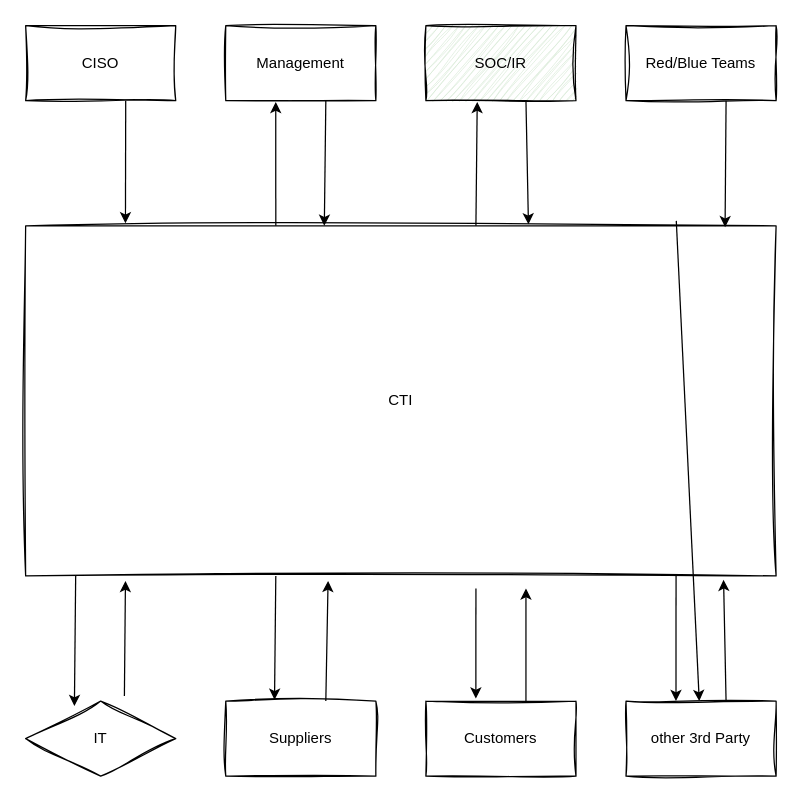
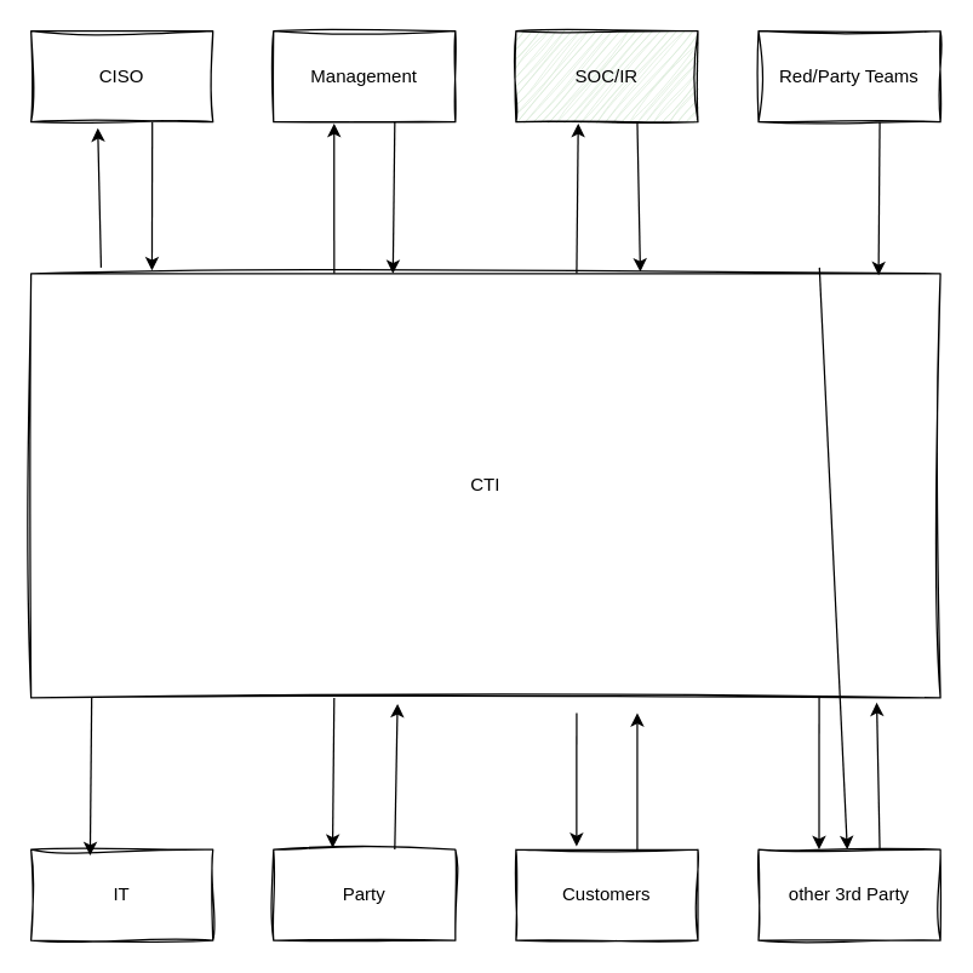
- <mxCell id="16" value="Red/Blue Teams" style="rounded=0;whiteSpace=wrap;html=1;sketch=1;curveFitting=1;jiggle=2;" vertex="1" parent="1"><mxGeometry x="500" y="20" width="120" height="60" as="geometry" /></mxCell>
+ <mxCell id="16" value="Red/Party Teams" style="rounded=0;whiteSpace=wrap;html=1;sketch=1;curveFitting=1;jiggle=2;" vertex="1" parent="1"><mxGeometry x="500" y="20" width="120" height="60" as="geometry" /></mxCell>
+ <mxCell id="9" value="" style="endArrow=classic;html=1;rounded=0;exitX=0.077;exitY=-0.014;exitDx=0;exitDy=0;exitPerimeter=0;entryX=0.367;entryY=1.067;entryDx=0;entryDy=0;entryPerimeter=0;" edge="1" parent="1" source="2" target="3"><mxGeometry width="50" height="50" relative="1" as="geometry"><mxPoint x="170" y="430" as="sourcePoint" /><mxPoint x="220" y="380" as="targetPoint" /></mxGeometry></mxCell>
- <mxCell id="22" value="" style="endArrow=classic;html=1;rounded=0;entryX=0.133;entryY=1.014;entryDx=0;entryDy=0;entryPerimeter=0;exitX=0.658;exitY=-0.067;exitDx=0;exitDy=0;exitPerimeter=0;" edge="1" parent="1" source="6" target="2"><mxGeometry width="50" height="50" relative="1" as="geometry"><mxPoint x="90" y="560" as="sourcePoint" /><mxPoint x="140" y="510" as="targetPoint" /></mxGeometry></mxCell>
- <mxCell id="6" value="IT" style="rhombus;whiteSpace=wrap;html=1;sketch=1;curveFitting=1;jiggle=2;" vertex="1" parent="1"><mxGeometry x="20" y="560" width="120" height="60" as="geometry" /></mxCell>
+ <mxCell id="6" value="IT" style="rounded=0;whiteSpace=wrap;html=1;sketch=1;curveFitting=1;jiggle=2;" vertex="1" parent="1"><mxGeometry x="20" y="560" width="120" height="60" as="geometry" /></mxCell>
- <mxCell id="7" value="Suppliers" style="rounded=0;whiteSpace=wrap;html=1;sketch=1;curveFitting=1;jiggle=2;" vertex="1" parent="1"><mxGeometry x="180" y="560" width="120" height="60" as="geometry" /></mxCell>
+ <mxCell id="7" value="Party" style="rounded=0;whiteSpace=wrap;html=1;sketch=1;curveFitting=1;jiggle=2;" vertex="1" parent="1"><mxGeometry x="180" y="560" width="120" height="60" as="geometry" /></mxCell>
